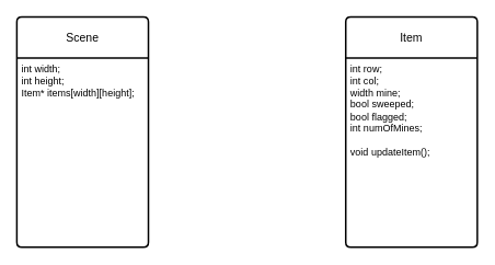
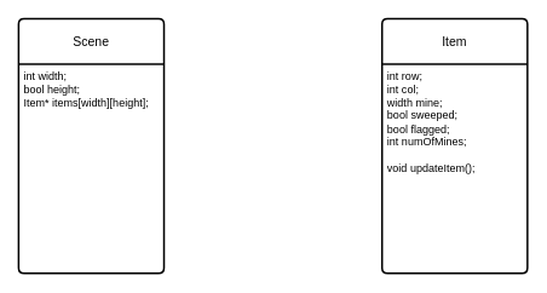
- <mxCell id="3" value="int width;&lt;br&gt;int height;&lt;br&gt;Item* items[width][height];" style="align=left;strokeColor=none;fillColor=none;spacingLeft=4;fontSize=12;verticalAlign=top;resizable=0;rotatable=0;part=1;html=1;" vertex="1" parent="2"><mxGeometry y="50" width="160" height="230" as="geometry" /></mxCell>
+ <mxCell id="3" value="int width;&lt;br&gt;bool height;&lt;br&gt;Item* items[width][height];" style="align=left;strokeColor=none;fillColor=none;spacingLeft=4;fontSize=12;verticalAlign=top;resizable=0;rotatable=0;part=1;html=1;" vertex="1" parent="2"><mxGeometry y="50" width="160" height="230" as="geometry" /></mxCell>
